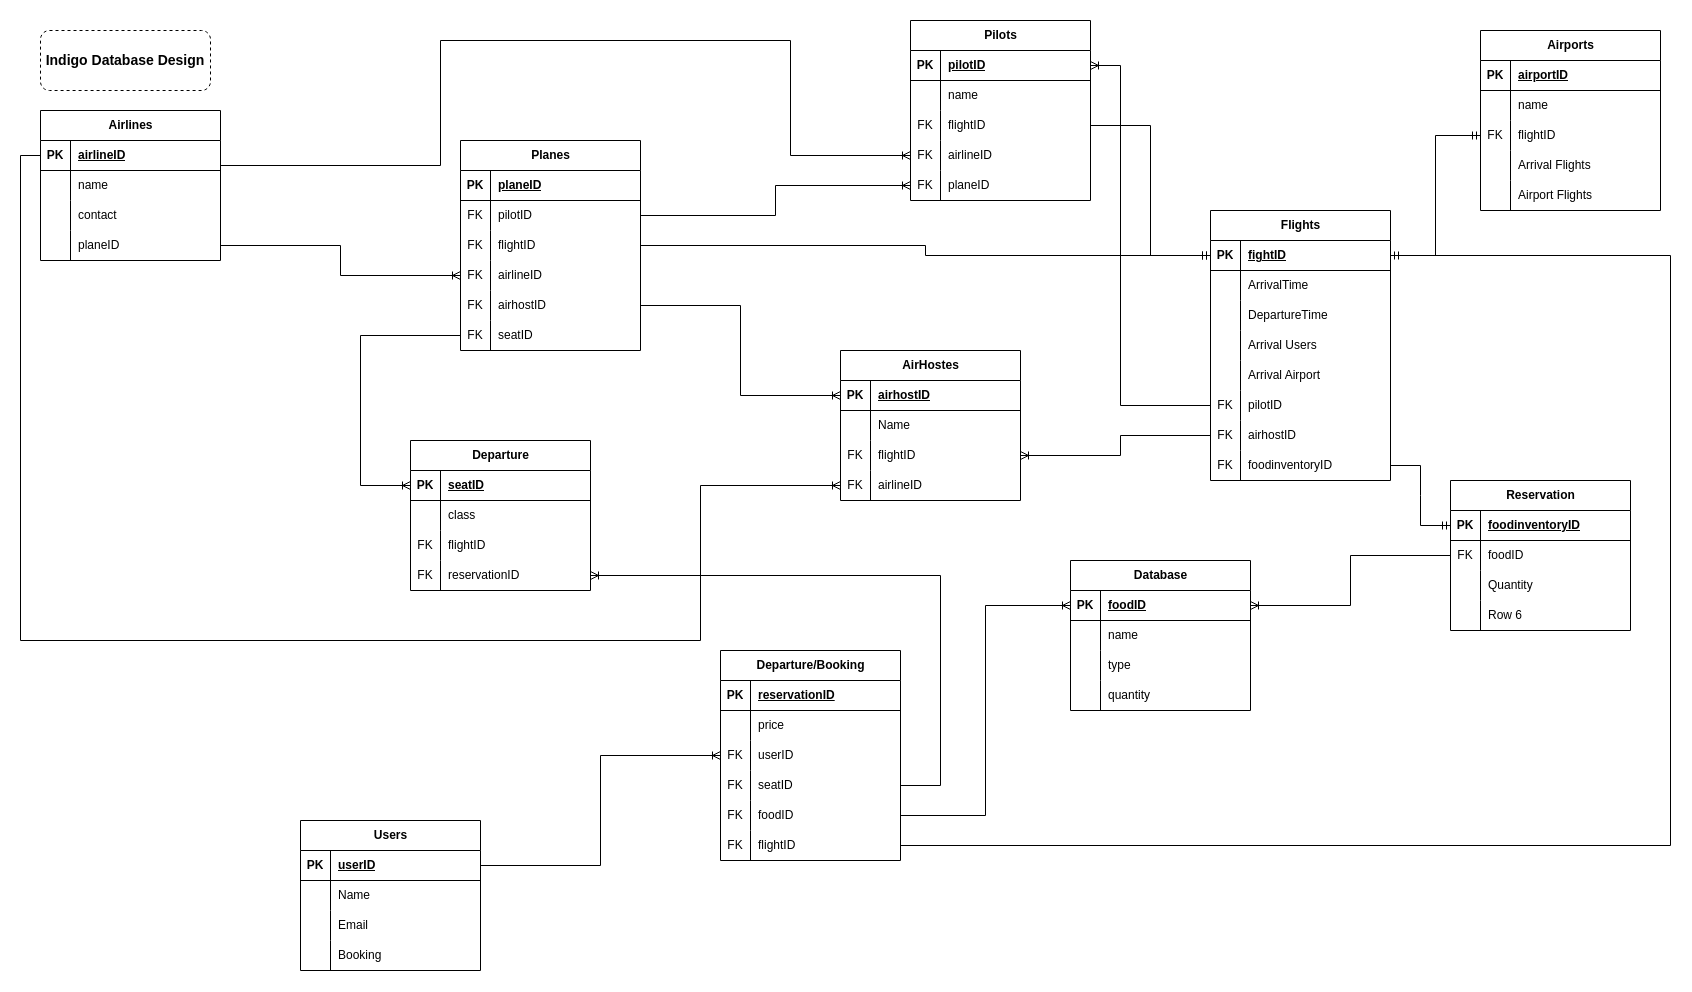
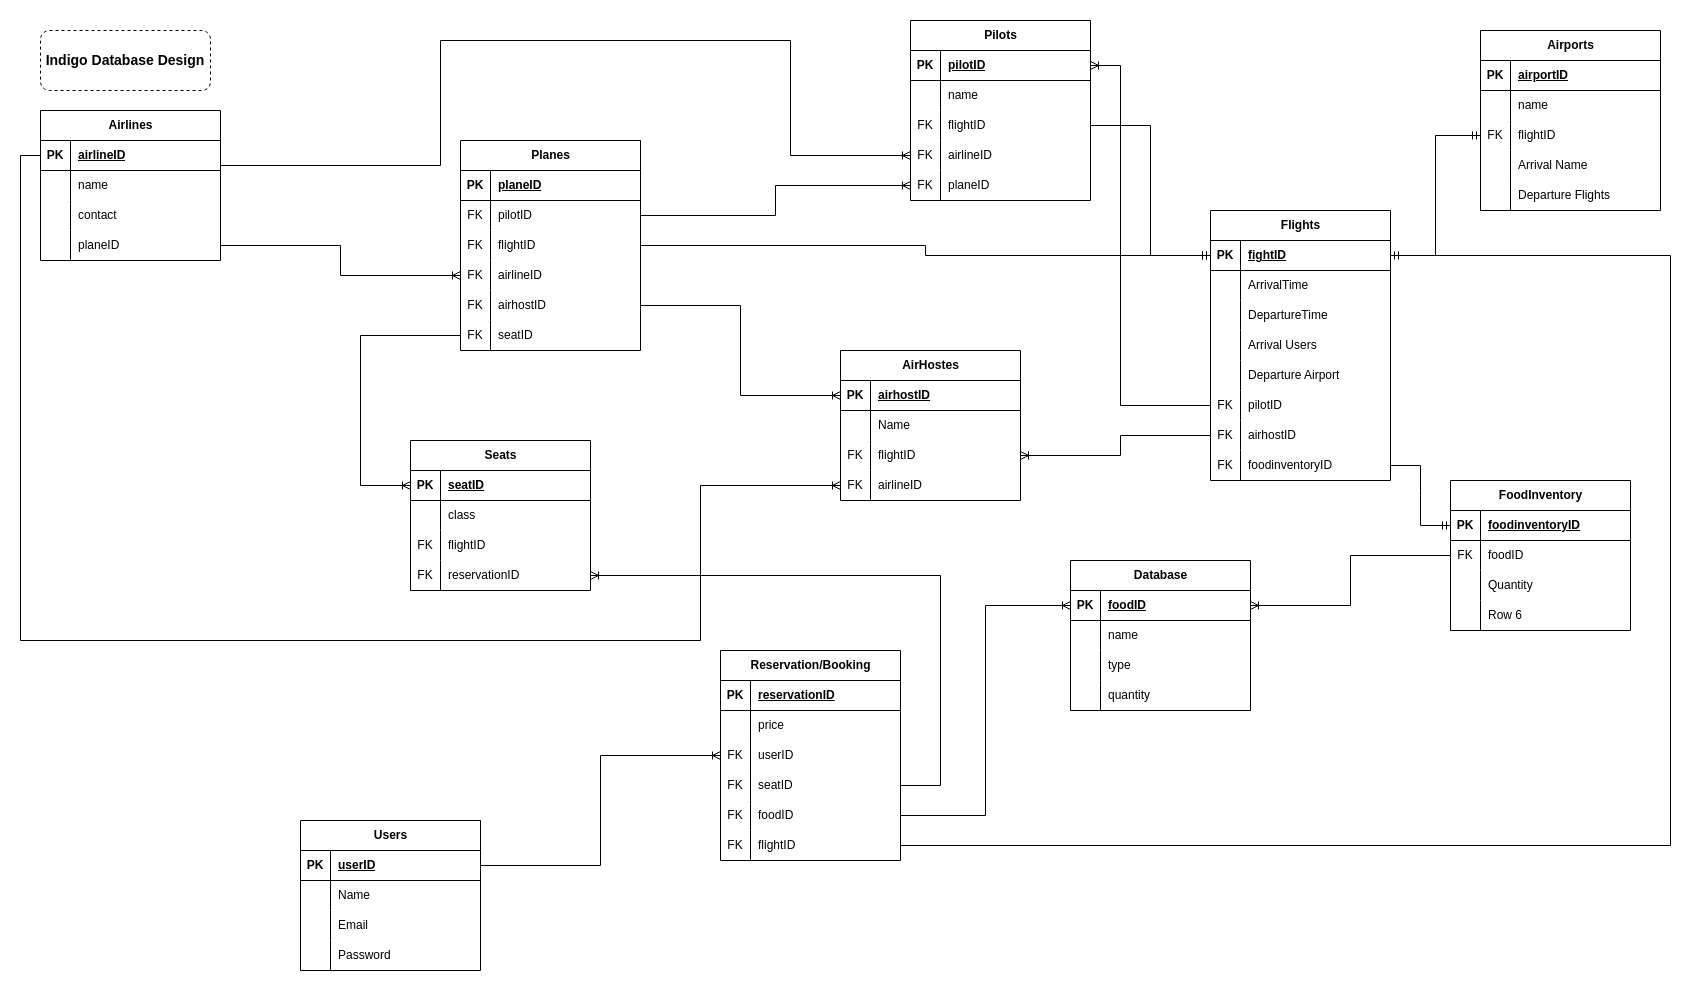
- <mxCell id="159" value="Arrival Flights" style="shape=partialRectangle;connectable=0;fillColor=none;top=0;left=0;bottom=0;right=0;align=left;spacingLeft=6;overflow=hidden;whiteSpace=wrap;html=1;" vertex="1" parent="157"><mxGeometry x="30" width="150" height="30" as="geometry"><mxRectangle width="150" height="30" as="alternateBounds" /></mxGeometry></mxCell>
+ <mxCell id="159" value="Arrival Name" style="shape=partialRectangle;connectable=0;fillColor=none;top=0;left=0;bottom=0;right=0;align=left;spacingLeft=6;overflow=hidden;whiteSpace=wrap;html=1;" vertex="1" parent="157"><mxGeometry x="30" width="150" height="30" as="geometry"><mxRectangle width="150" height="30" as="alternateBounds" /></mxGeometry></mxCell>
- <mxCell id="162" value="Airport Flights" style="shape=partialRectangle;connectable=0;fillColor=none;top=0;left=0;bottom=0;right=0;align=left;spacingLeft=6;overflow=hidden;whiteSpace=wrap;html=1;" vertex="1" parent="160"><mxGeometry x="30" width="150" height="30" as="geometry"><mxRectangle width="150" height="30" as="alternateBounds" /></mxGeometry></mxCell>
+ <mxCell id="162" value="Departure Flights" style="shape=partialRectangle;connectable=0;fillColor=none;top=0;left=0;bottom=0;right=0;align=left;spacingLeft=6;overflow=hidden;whiteSpace=wrap;html=1;" vertex="1" parent="160"><mxGeometry x="30" width="150" height="30" as="geometry"><mxRectangle width="150" height="30" as="alternateBounds" /></mxGeometry></mxCell>
- <mxCell id="137" value="Arrival Airport" style="shape=partialRectangle;connectable=0;fillColor=none;top=0;left=0;bottom=0;right=0;align=left;spacingLeft=6;overflow=hidden;whiteSpace=wrap;html=1;" vertex="1" parent="135"><mxGeometry x="30" width="150" height="30" as="geometry"><mxRectangle width="150" height="30" as="alternateBounds" /></mxGeometry></mxCell>
+ <mxCell id="137" value="Departure Airport" style="shape=partialRectangle;connectable=0;fillColor=none;top=0;left=0;bottom=0;right=0;align=left;spacingLeft=6;overflow=hidden;whiteSpace=wrap;html=1;" vertex="1" parent="135"><mxGeometry x="30" width="150" height="30" as="geometry"><mxRectangle width="150" height="30" as="alternateBounds" /></mxGeometry></mxCell>
- <mxCell id="90" value="Departure" style="shape=table;startSize=30;container=1;collapsible=1;childLayout=tableLayout;fixedRows=1;rowLines=0;fontStyle=1;align=center;resizeLast=1;html=1;" vertex="1" parent="1"><mxGeometry x="410" y="440" width="180" height="150" as="geometry" /></mxCell>
+ <mxCell id="90" value="Seats" style="shape=table;startSize=30;container=1;collapsible=1;childLayout=tableLayout;fixedRows=1;rowLines=0;fontStyle=1;align=center;resizeLast=1;html=1;" vertex="1" parent="1"><mxGeometry x="410" y="440" width="180" height="150" as="geometry" /></mxCell>
- <mxCell id="173" value="Reservation" style="shape=table;startSize=30;container=1;collapsible=1;childLayout=tableLayout;fixedRows=1;rowLines=0;fontStyle=1;align=center;resizeLast=1;html=1;" vertex="1" parent="1"><mxGeometry x="1450" y="480" width="180" height="150" as="geometry" /></mxCell>
+ <mxCell id="173" value="FoodInventory" style="shape=table;startSize=30;container=1;collapsible=1;childLayout=tableLayout;fixedRows=1;rowLines=0;fontStyle=1;align=center;resizeLast=1;html=1;" vertex="1" parent="1"><mxGeometry x="1450" y="480" width="180" height="150" as="geometry" /></mxCell>
- <mxCell id="58" value="Departure/Booking" style="shape=table;startSize=30;container=1;collapsible=1;childLayout=tableLayout;fixedRows=1;rowLines=0;fontStyle=1;align=center;resizeLast=1;html=1;" vertex="1" parent="1"><mxGeometry x="720" y="650" width="180" height="210" as="geometry" /></mxCell>
+ <mxCell id="58" value="Reservation/Booking" style="shape=table;startSize=30;container=1;collapsible=1;childLayout=tableLayout;fixedRows=1;rowLines=0;fontStyle=1;align=center;resizeLast=1;html=1;" vertex="1" parent="1"><mxGeometry x="720" y="650" width="180" height="210" as="geometry" /></mxCell>
- <mxCell id="89" value="Booking" style="shape=partialRectangle;connectable=0;fillColor=none;top=0;left=0;bottom=0;right=0;align=left;spacingLeft=6;overflow=hidden;whiteSpace=wrap;html=1;" vertex="1" parent="87"><mxGeometry x="30" width="150" height="30" as="geometry"><mxRectangle width="150" height="30" as="alternateBounds" /></mxGeometry></mxCell>
+ <mxCell id="89" value="Password" style="shape=partialRectangle;connectable=0;fillColor=none;top=0;left=0;bottom=0;right=0;align=left;spacingLeft=6;overflow=hidden;whiteSpace=wrap;html=1;" vertex="1" parent="87"><mxGeometry x="30" width="150" height="30" as="geometry"><mxRectangle width="150" height="30" as="alternateBounds" /></mxGeometry></mxCell>
